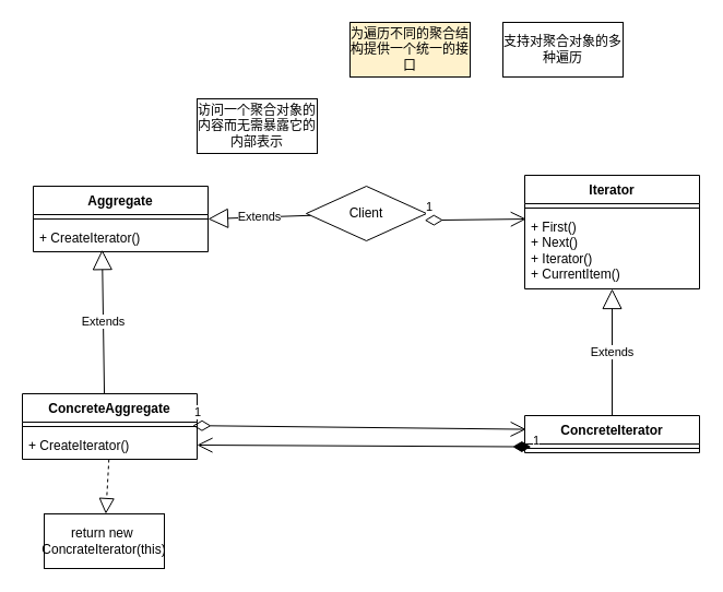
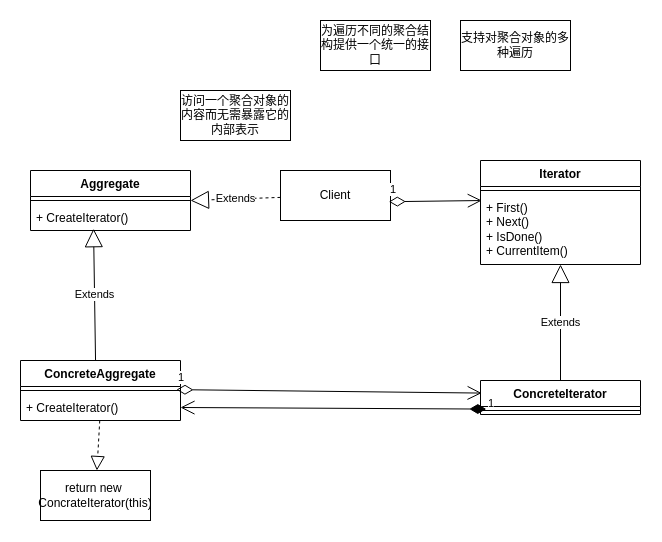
- <mxCell id="4" value="为遍历不同的聚合结构提供一个统一的接口" style="html=1;whiteSpace=wrap;fillColor=#fff2cc;" vertex="1" parent="1"><mxGeometry x="320" y="20" width="110" height="50" as="geometry" /></mxCell>
+ <mxCell id="4" value="为遍历不同的聚合结构提供一个统一的接口" style="html=1;whiteSpace=wrap;" vertex="1" parent="1"><mxGeometry x="320" y="20" width="110" height="50" as="geometry" /></mxCell>
- <mxCell id="5" value="Client&lt;br&gt;" style="rhombus;html=1;whiteSpace=wrap;" vertex="1" parent="1"><mxGeometry x="280" y="170" width="110" height="50" as="geometry" /></mxCell>
+ <mxCell id="5" value="Client&lt;br&gt;" style="html=1;whiteSpace=wrap;" vertex="1" parent="1"><mxGeometry x="280" y="170" width="110" height="50" as="geometry" /></mxCell>
- <mxCell id="16" value="Extends" style="endArrow=block;endSize=16;endFill=0;html=1;rounded=0;entryX=1;entryY=0.5;entryDx=0;entryDy=0;" edge="1" parent="1" source="5" target="13"><mxGeometry width="160" relative="1" as="geometry"><mxPoint x="200" y="320" as="sourcePoint" /><mxPoint x="360" y="320" as="targetPoint" /></mxGeometry></mxCell>
+ <mxCell id="16" value="Extends" style="endArrow=block;endSize=16;endFill=0;html=1;rounded=0;entryX=1;entryY=0.5;entryDx=0;entryDy=0;dashed=1;" edge="1" parent="1" source="5" target="13"><mxGeometry width="160" relative="1" as="geometry"><mxPoint x="200" y="320" as="sourcePoint" /><mxPoint x="360" y="320" as="targetPoint" /></mxGeometry></mxCell>
- <mxCell id="8" value="+ First()&lt;br&gt;+ Next()&lt;br&gt;+ Iterator()&lt;br&gt;+ CurrentItem()" style="text;strokeColor=none;fillColor=none;align=left;verticalAlign=top;spacingLeft=4;spacingRight=4;overflow=hidden;rotatable=0;points=[[0,0.5],[1,0.5]];portConstraint=eastwest;whiteSpace=wrap;html=1;" vertex="1" parent="6"><mxGeometry y="34" width="160" height="70" as="geometry" /></mxCell>
+ <mxCell id="8" value="+ First()&lt;br&gt;+ Next()&lt;br&gt;+ IsDone()&lt;br&gt;+ CurrentItem()" style="text;strokeColor=none;fillColor=none;align=left;verticalAlign=top;spacingLeft=4;spacingRight=4;overflow=hidden;rotatable=0;points=[[0,0.5],[1,0.5]];portConstraint=eastwest;whiteSpace=wrap;html=1;" vertex="1" parent="6"><mxGeometry y="34" width="160" height="70" as="geometry" /></mxCell>
